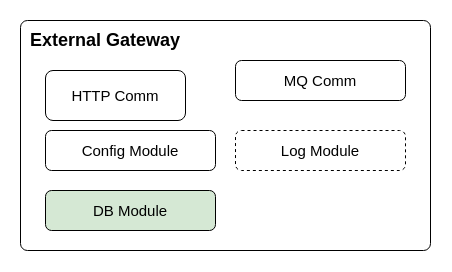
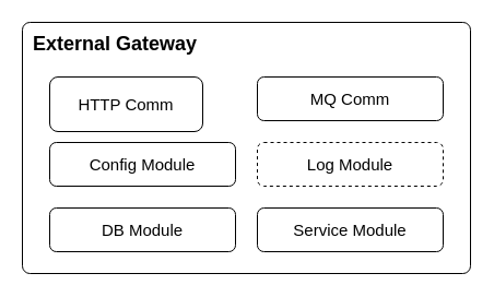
- <mxCell id="4" value="&lt;font style=&quot;font-size: 15px;&quot;&gt;MQ Comm&lt;/font&gt;" style="rounded=1;whiteSpace=wrap;html=1;" vertex="1" parent="1"><mxGeometry x="235" y="60" width="170" height="40" as="geometry" /></mxCell>
+ <mxCell id="4" value="&lt;font style=&quot;font-size: 15px;&quot;&gt;MQ Comm&lt;/font&gt;" style="rounded=1;whiteSpace=wrap;html=1;" vertex="1" parent="1"><mxGeometry x="235" y="70" width="170" height="40" as="geometry" /></mxCell>
- <mxCell id="9" value="&lt;font style=&quot;font-size: 15px;&quot;&gt;DB Module&lt;/font&gt;" style="rounded=1;whiteSpace=wrap;html=1;fillColor=#d5e8d4;" vertex="1" parent="1"><mxGeometry x="45" y="190" width="170" height="40" as="geometry" /></mxCell>
+ <mxCell id="9" value="&lt;font style=&quot;font-size: 15px;&quot;&gt;DB Module&lt;/font&gt;" style="rounded=1;whiteSpace=wrap;html=1;" vertex="1" parent="1"><mxGeometry x="45" y="190" width="170" height="40" as="geometry" /></mxCell>
+ <mxCell id="8" value="&lt;font style=&quot;font-size: 15px;&quot;&gt;Service Module&lt;/font&gt;" style="rounded=1;whiteSpace=wrap;html=1;" vertex="1" parent="1"><mxGeometry x="235" y="190" width="170" height="40" as="geometry" /></mxCell>
